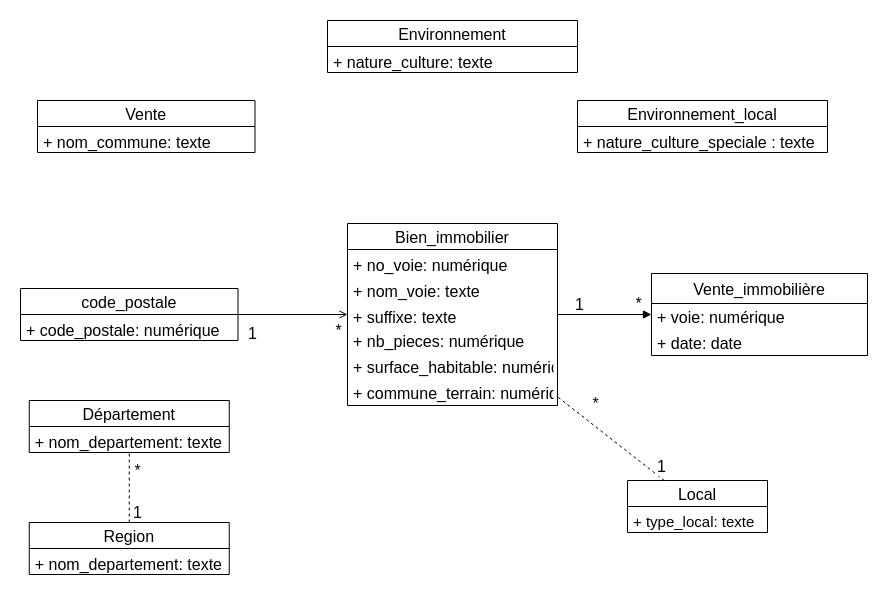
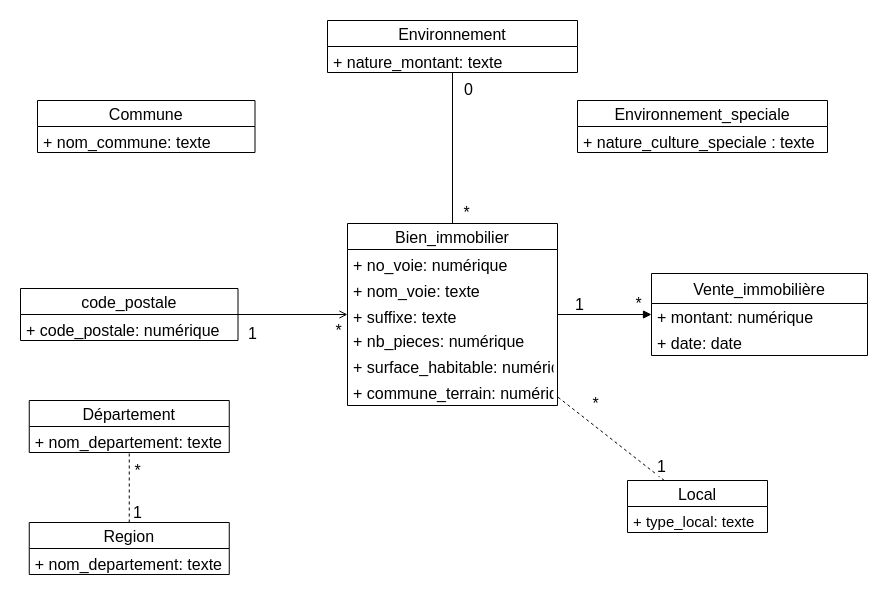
- <mxCell id="21" value="+ nature_culture: texte" style="text;strokeColor=none;fillColor=none;align=left;verticalAlign=top;spacingLeft=4;spacingRight=4;overflow=hidden;rotatable=0;points=[[0,0.5],[1,0.5]];portConstraint=eastwest;fontSize=16;" parent="20" vertex="1"><mxGeometry y="26" width="250" height="26" as="geometry" /></mxCell>
+ <mxCell id="21" value="+ nature_montant: texte" style="text;strokeColor=none;fillColor=none;align=left;verticalAlign=top;spacingLeft=4;spacingRight=4;overflow=hidden;rotatable=0;points=[[0,0.5],[1,0.5]];portConstraint=eastwest;fontSize=16;" parent="20" vertex="1"><mxGeometry y="26" width="250" height="26" as="geometry" /></mxCell>
- <mxCell id="16" value="Vente" style="swimlane;fontStyle=0;childLayout=stackLayout;horizontal=1;startSize=26;fillColor=none;horizontalStack=0;resizeParent=1;resizeParentMax=0;resizeLast=0;collapsible=1;marginBottom=0;fontSize=16;" parent="1" vertex="1"><mxGeometry x="37" y="100" width="217.5" height="52" as="geometry" /></mxCell>
+ <mxCell id="16" value="Commune" style="swimlane;fontStyle=0;childLayout=stackLayout;horizontal=1;startSize=26;fillColor=none;horizontalStack=0;resizeParent=1;resizeParentMax=0;resizeLast=0;collapsible=1;marginBottom=0;fontSize=16;" parent="1" vertex="1"><mxGeometry x="37" y="100" width="217.5" height="52" as="geometry" /></mxCell>
- <mxCell id="14" value="Environnement_local" style="swimlane;fontStyle=0;childLayout=stackLayout;horizontal=1;startSize=26;fillColor=none;horizontalStack=0;resizeParent=1;resizeParentMax=0;resizeLast=0;collapsible=1;marginBottom=0;fontSize=16;" parent="1" vertex="1"><mxGeometry x="577" y="100" width="250" height="52" as="geometry" /></mxCell>
+ <mxCell id="14" value="Environnement_speciale" style="swimlane;fontStyle=0;childLayout=stackLayout;horizontal=1;startSize=26;fillColor=none;horizontalStack=0;resizeParent=1;resizeParentMax=0;resizeLast=0;collapsible=1;marginBottom=0;fontSize=16;" parent="1" vertex="1"><mxGeometry x="577" y="100" width="250" height="52" as="geometry" /></mxCell>
+ <mxCell id="27" value="" style="endArrow=none;html=1;rounded=0;" parent="1" source="2" target="20" edge="1"><mxGeometry width="50" height="50" relative="1" as="geometry"><mxPoint x="497" y="360" as="sourcePoint" /><mxPoint x="547" y="310" as="targetPoint" /></mxGeometry></mxCell>
+ <mxCell id="28" value="0" style="edgeLabel;html=1;align=center;verticalAlign=middle;resizable=0;points=[];fontSize=16;" parent="27" vertex="1" connectable="0"><mxGeometry x="0.705" y="2" relative="1" as="geometry"><mxPoint x="17" y="-6" as="offset" /></mxGeometry></mxCell>
+ <mxCell id="29" value="*" style="edgeLabel;html=1;align=center;verticalAlign=middle;resizable=0;points=[];fontSize=16;" parent="27" vertex="1" connectable="0"><mxGeometry x="-0.711" relative="1" as="geometry"><mxPoint x="13" y="10" as="offset" /></mxGeometry></mxCell>
- <mxCell id="10" value="+ voie: numérique" style="text;strokeColor=none;fillColor=none;align=left;verticalAlign=middle;spacingLeft=4;spacingRight=4;overflow=hidden;rotatable=0;points=[[0,0.5],[1,0.5]];portConstraint=eastwest;fontSize=16;horizontal=1;" parent="9" vertex="1"><mxGeometry y="30" width="216" height="26" as="geometry" /></mxCell>
+ <mxCell id="10" value="+ montant: numérique" style="text;strokeColor=none;fillColor=none;align=left;verticalAlign=middle;spacingLeft=4;spacingRight=4;overflow=hidden;rotatable=0;points=[[0,0.5],[1,0.5]];portConstraint=eastwest;fontSize=16;horizontal=1;" parent="9" vertex="1"><mxGeometry y="30" width="216" height="26" as="geometry" /></mxCell>
